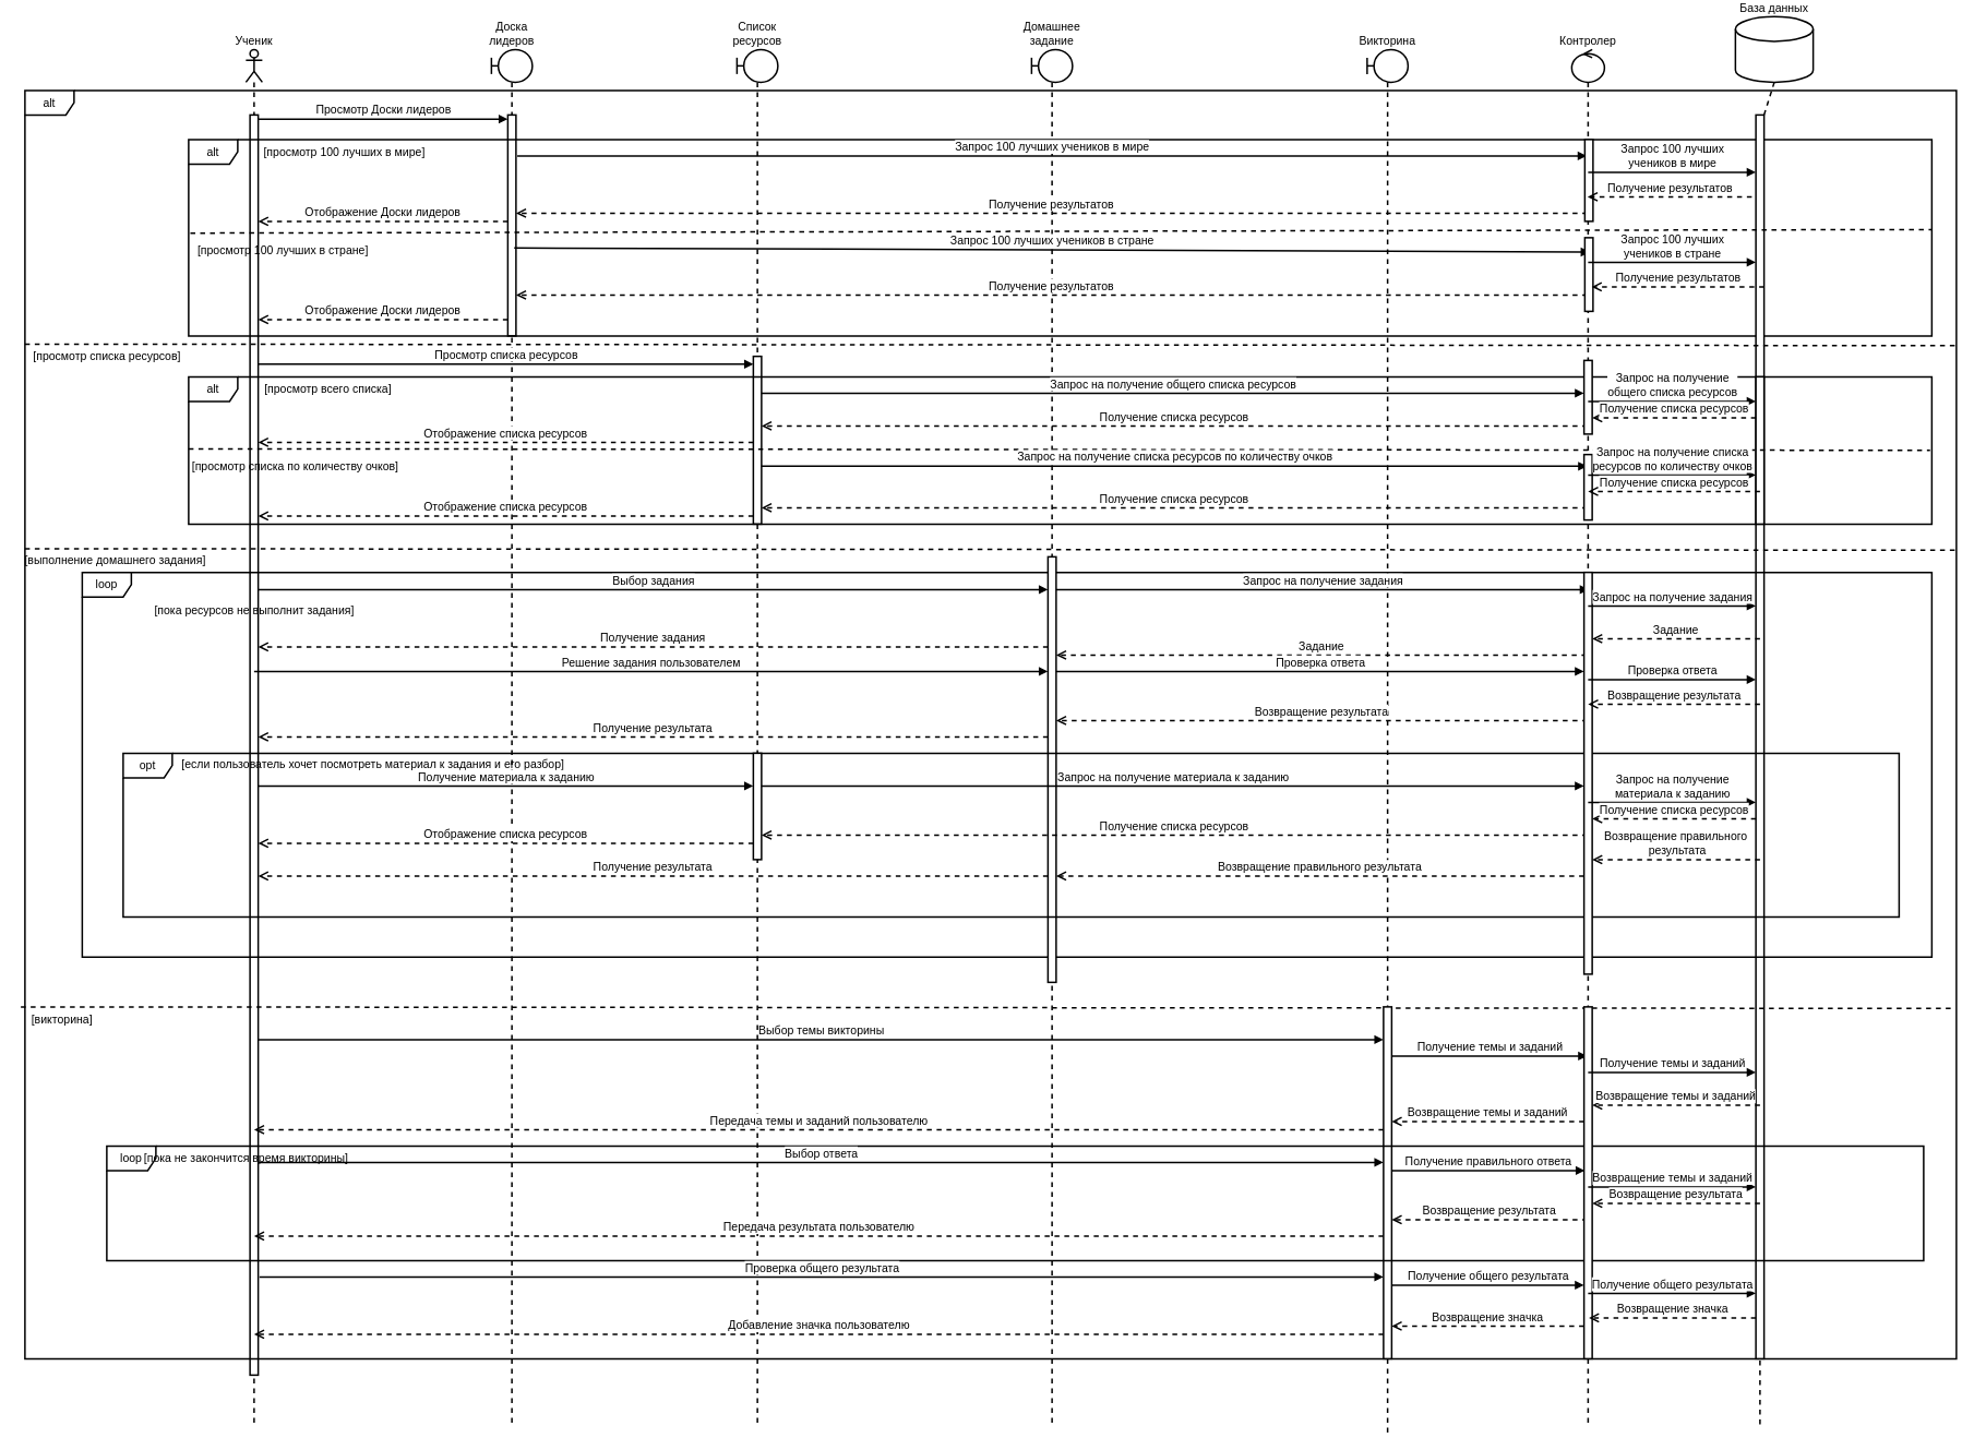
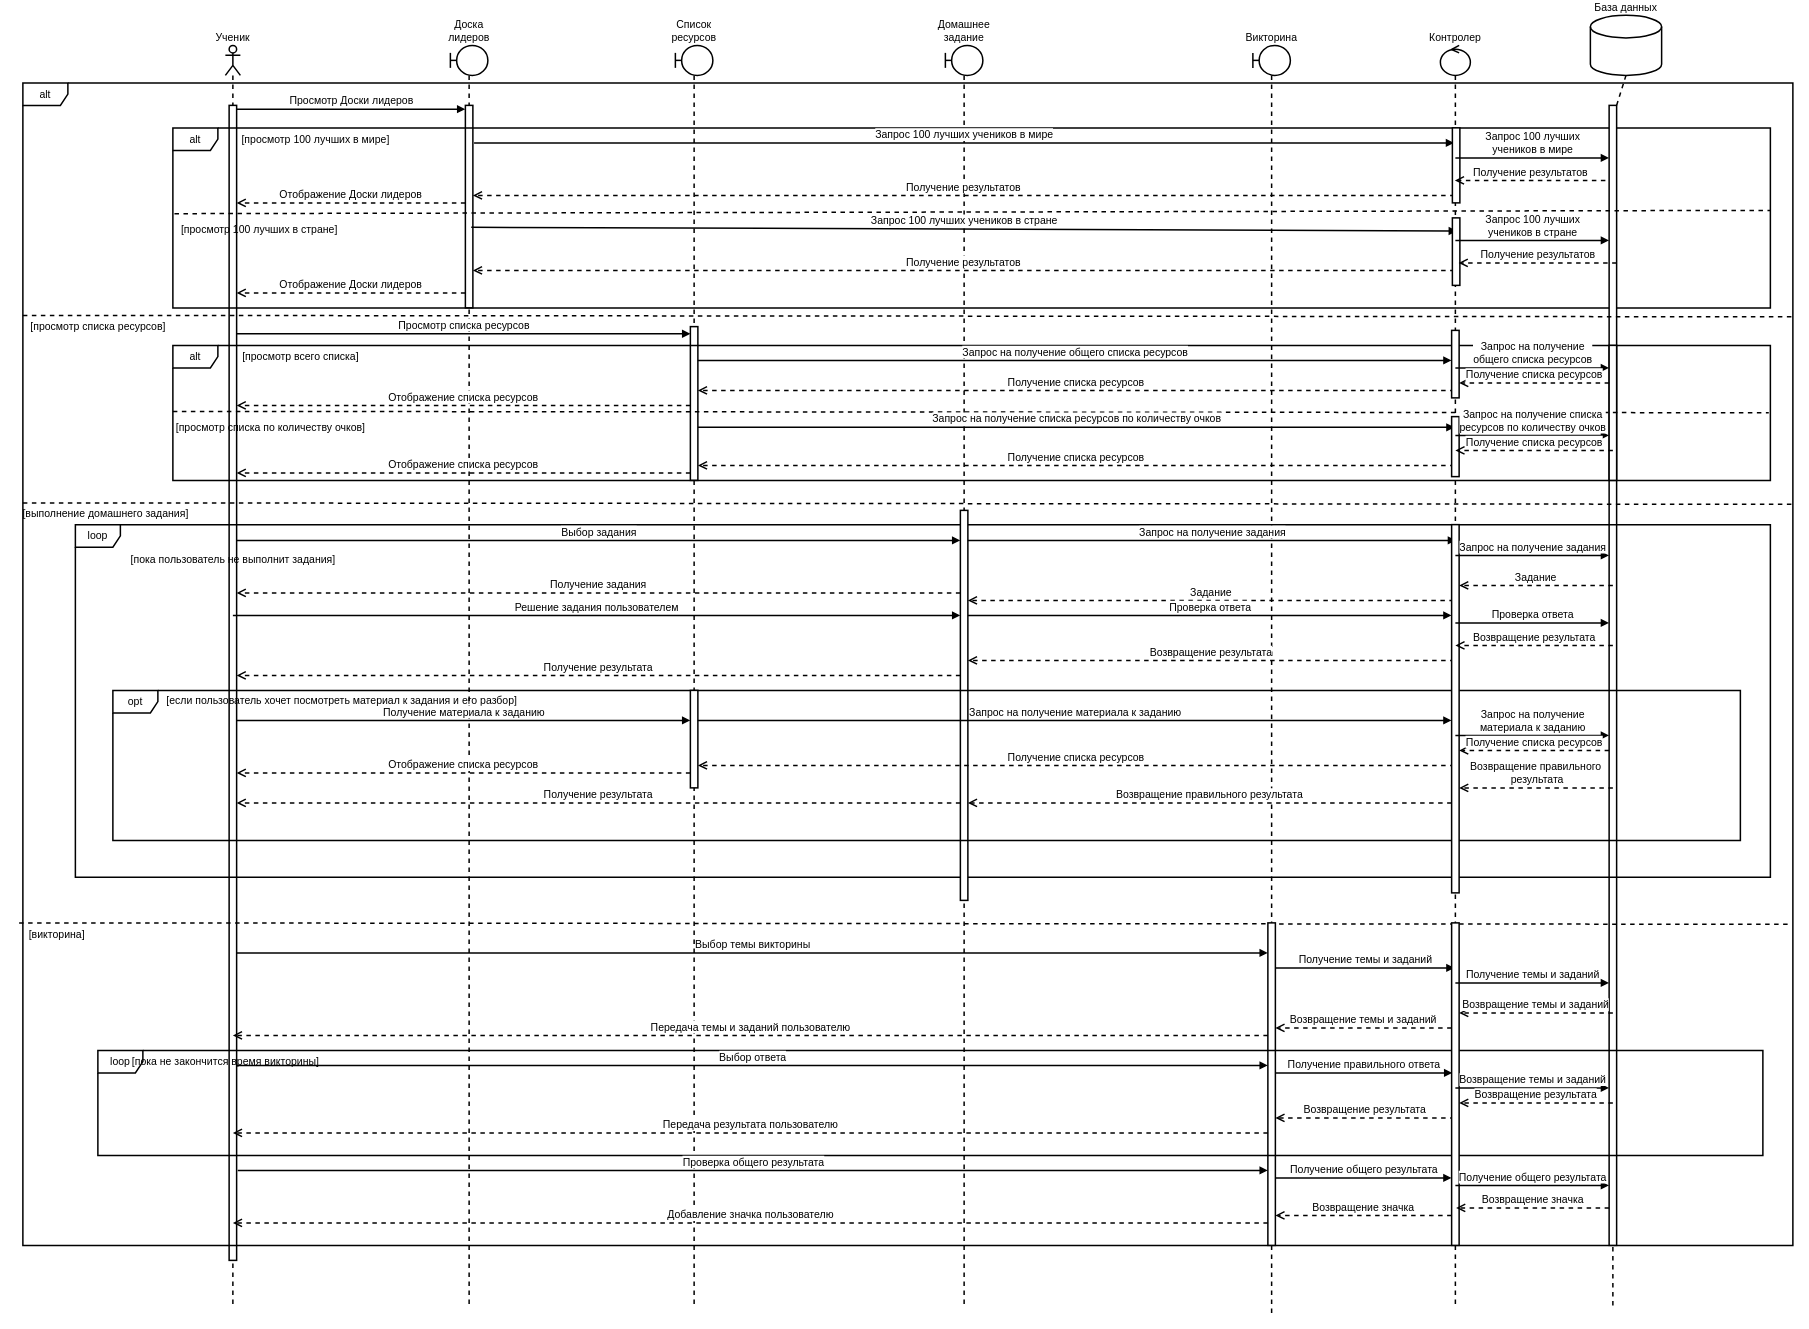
- <mxCell id="41" value="[пока ресурсов не выполнит задания]" style="text;html=1;align=center;verticalAlign=middle;resizable=0;points=[];autosize=1;strokeColor=none;fillColor=none;strokeWidth=2;fontSize=14;" vertex="1" parent="1"><mxGeometry x="160" y="730" width="300" height="30" as="geometry" /></mxCell>
+ <mxCell id="41" value="[пока пользователь не выполнит задания]" style="text;html=1;align=center;verticalAlign=middle;resizable=0;points=[];autosize=1;strokeColor=none;fillColor=none;strokeWidth=2;fontSize=14;" vertex="1" parent="1"><mxGeometry x="160" y="730" width="300" height="30" as="geometry" /></mxCell>
